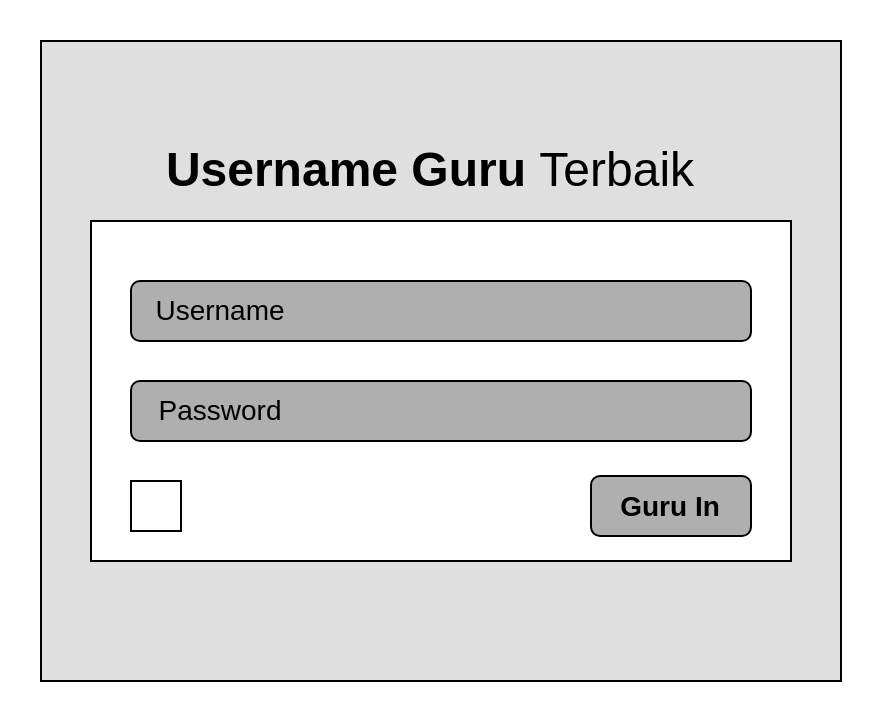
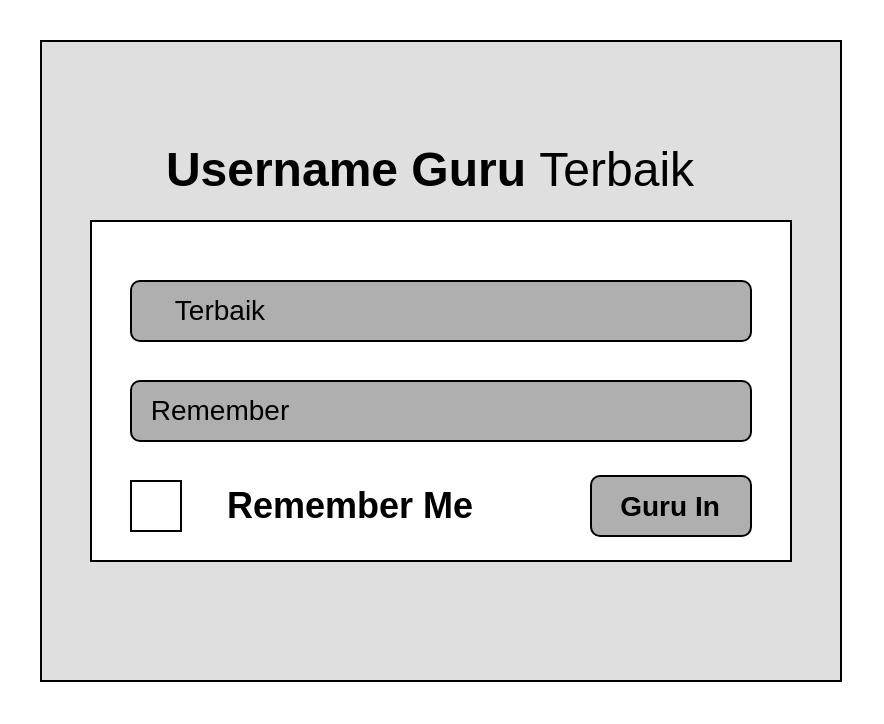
- <mxCell id="9" value="&lt;font style=&quot;font-size: 14px;&quot;&gt;Username&lt;/font&gt;" style="text;html=1;align=center;verticalAlign=middle;whiteSpace=wrap;rounded=0;" vertex="1" parent="5"><mxGeometry x="25" y="30" width="80" height="30" as="geometry" /></mxCell>
+ <mxCell id="9" value="&lt;font style=&quot;font-size: 14px;&quot;&gt;Terbaik&lt;/font&gt;" style="text;html=1;align=center;verticalAlign=middle;whiteSpace=wrap;rounded=0;" vertex="1" parent="5"><mxGeometry x="25" y="30" width="80" height="30" as="geometry" /></mxCell>
- <mxCell id="10" value="&lt;font style=&quot;font-size: 14px;&quot;&gt;Password&lt;/font&gt;" style="text;html=1;align=center;verticalAlign=middle;whiteSpace=wrap;rounded=0;" vertex="1" parent="5"><mxGeometry x="25" y="80" width="80" height="30" as="geometry" /></mxCell>
+ <mxCell id="10" value="&lt;font style=&quot;font-size: 14px;&quot;&gt;Remember&lt;/font&gt;" style="text;html=1;align=center;verticalAlign=middle;whiteSpace=wrap;rounded=0;" vertex="1" parent="5"><mxGeometry x="25" y="80" width="80" height="30" as="geometry" /></mxCell>
+ <mxCell id="12" value="&lt;b style=&quot;&quot;&gt;&lt;font style=&quot;font-size: 18px;&quot;&gt;Remember Me&lt;/font&gt;&lt;/b&gt;" style="text;html=1;align=center;verticalAlign=middle;whiteSpace=wrap;rounded=0;" vertex="1" parent="11"><mxGeometry x="40" y="2.5" width="140" height="20" as="geometry" /></mxCell>
